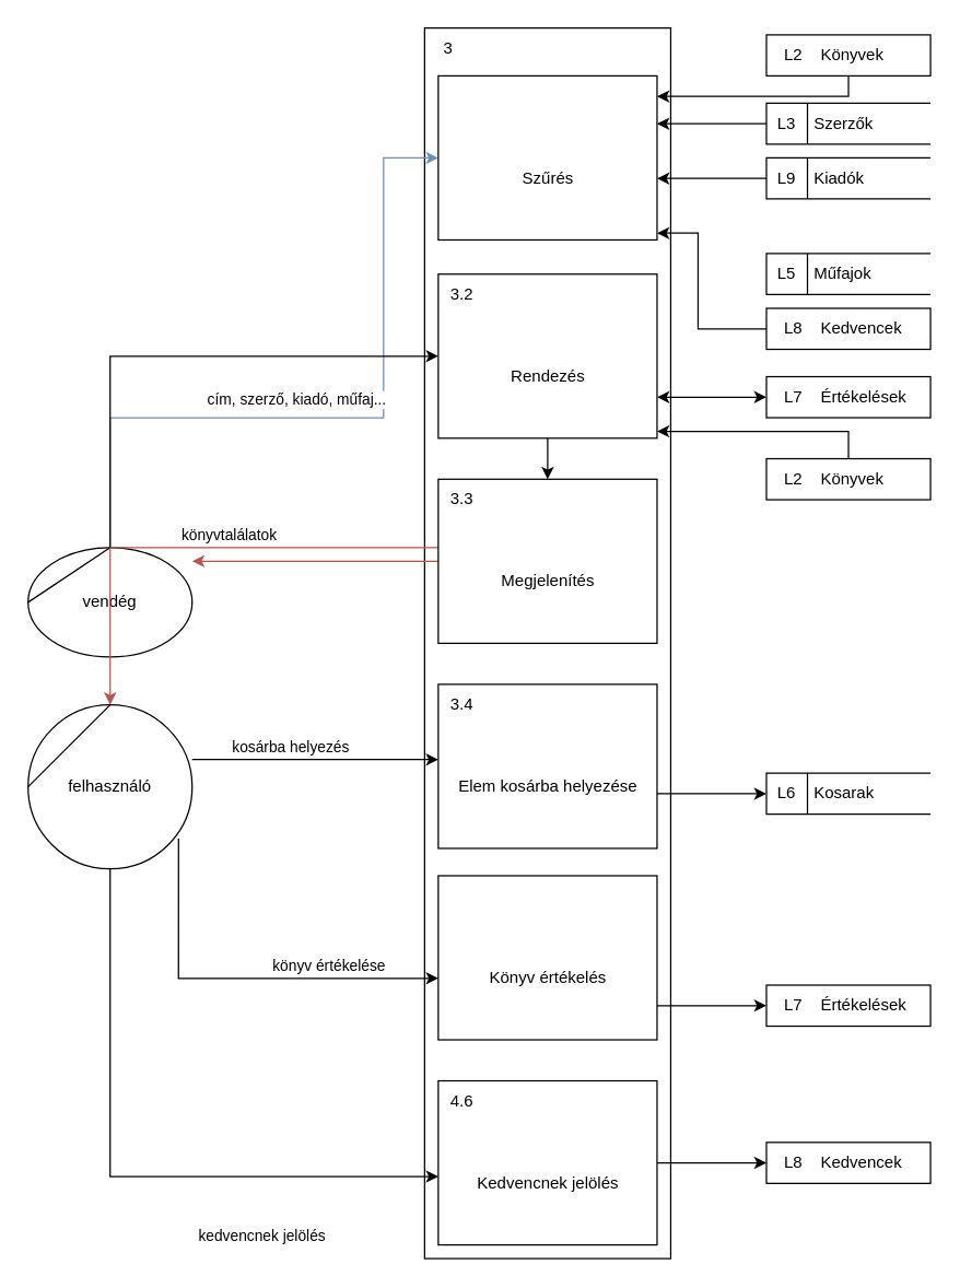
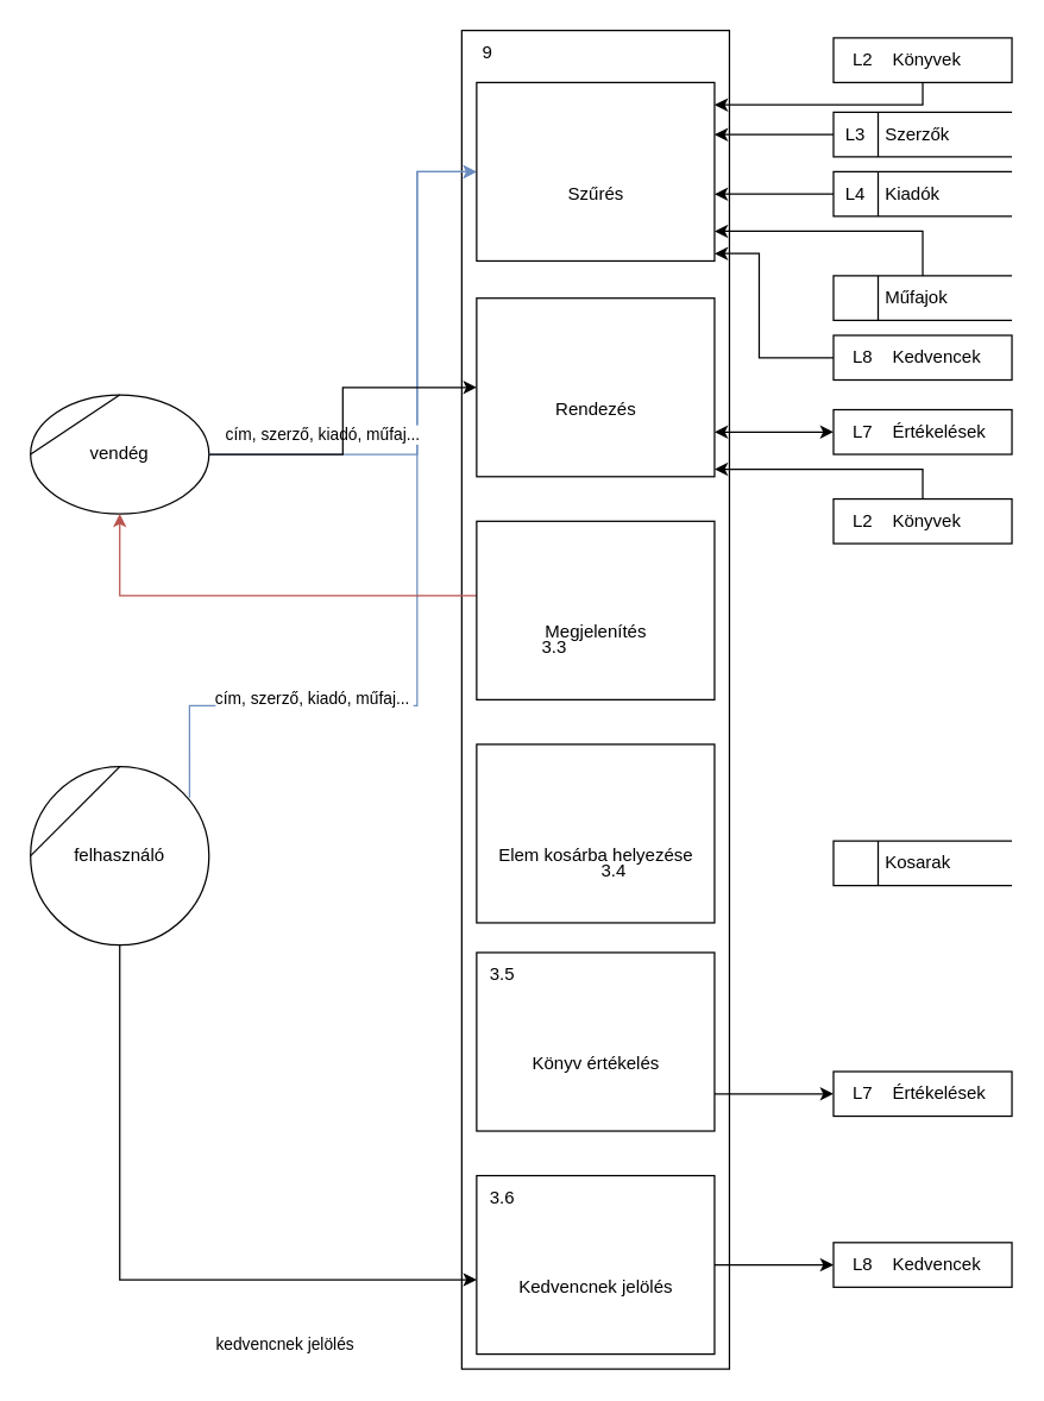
- <mxCell id="32" value="3" style="text;html=1;strokeColor=none;fillColor=none;align=center;verticalAlign=middle;whiteSpace=wrap;rounded=0;movable=1;resizable=1;rotatable=1;cloneable=0;deletable=1;connectable=1;allowArrows=0;pointerEvents=1;editable=1;locked=0;" parent="1" vertex="1"><mxGeometry x="310" y="20" width="35" height="30" as="geometry" /></mxCell>
+ <mxCell id="32" value="9" style="text;html=1;strokeColor=none;fillColor=none;align=center;verticalAlign=middle;whiteSpace=wrap;rounded=0;movable=1;resizable=1;rotatable=1;cloneable=0;deletable=1;connectable=1;allowArrows=0;pointerEvents=1;editable=1;locked=0;" parent="1" vertex="1"><mxGeometry x="310" y="20" width="35" height="30" as="geometry" /></mxCell>
- <mxCell id="64" value="L9" style="text;html=1;strokeColor=none;fillColor=none;align=center;verticalAlign=middle;whiteSpace=wrap;rounded=0;movable=0;resizable=0;rotatable=0;cloneable=0;deletable=0;allowArrows=0;connectable=0;" vertex="1" parent="63"><mxGeometry width="30" height="30" as="geometry" /></mxCell>
+ <mxCell id="64" value="L4" style="text;html=1;strokeColor=none;fillColor=none;align=center;verticalAlign=middle;whiteSpace=wrap;rounded=0;movable=0;resizable=0;rotatable=0;cloneable=0;deletable=0;allowArrows=0;connectable=0;" vertex="1" parent="63"><mxGeometry width="30" height="30" as="geometry" /></mxCell>
+ <mxCell id="16" value="" style="endArrow=classic;html=1;rounded=0;verticalAlign=bottom;edgeStyle=orthogonalEdgeStyle;" parent="1" source="59" target="34" edge="1"><mxGeometry width="50" height="50" relative="1" as="geometry"><mxPoint x="560" y="160" as="sourcePoint" /><mxPoint x="467.5" y="75" as="targetPoint" /><Array as="points"><mxPoint x="620" y="155" /></Array></mxGeometry></mxCell>
- <mxCell id="60" value="L5" style="text;html=1;strokeColor=none;fillColor=none;align=center;verticalAlign=middle;whiteSpace=wrap;rounded=0;movable=0;resizable=0;rotatable=0;cloneable=0;deletable=0;allowArrows=0;connectable=0;" vertex="1" parent="59"><mxGeometry width="30" height="30" as="geometry" /></mxCell>
- <mxCell id="38" value="3.2" style="text;html=1;strokeColor=none;fillColor=none;align=center;verticalAlign=middle;whiteSpace=wrap;rounded=0;connectable=0;allowArrows=0;editable=1;movable=0;resizable=0;rotatable=0;deletable=0;locked=0;cloneable=0;" parent="37" vertex="1"><mxGeometry width="35" height="30" as="geometry" /></mxCell>
- <mxCell id="40" style="edgeStyle=orthogonalEdgeStyle;rounded=0;orthogonalLoop=1;jettySize=auto;html=1;startArrow=classic;startFill=1;endArrow=none;endFill=0;" parent="1" source="41" target="37" edge="1"><mxGeometry relative="1" as="geometry" /></mxCell>
- <mxCell id="42" value="3.3" style="text;html=1;strokeColor=none;fillColor=none;align=center;verticalAlign=middle;whiteSpace=wrap;rounded=0;connectable=0;allowArrows=0;editable=1;movable=0;resizable=0;rotatable=0;deletable=0;locked=0;cloneable=0;" parent="41" vertex="1"><mxGeometry width="35" height="30" as="geometry" /></mxCell>
+ <mxCell id="42" value="3.3" style="text;html=1;strokeColor=none;fillColor=none;align=center;verticalAlign=middle;whiteSpace=wrap;rounded=0;connectable=0;allowArrows=0;editable=1;movable=0;resizable=0;rotatable=0;deletable=0;locked=0;cloneable=0;" parent="41" vertex="1"><mxGeometry x="35" y="70" width="35" height="30" as="geometry" /></mxCell>
- <mxCell id="5" value="vendég" style="shape=stencil(tZRtjoMgEIZPw98GJR6gYXfvQe10nZQCAbYft99RNKlW7GajiTGZeeXhnZGBCRka5YCVvGHig5VlwTm9Kb5NYhUc1DElr8qjOmhISojenuGGx9gz0DTgMbaq+GR8T9+0j5C1NYYgaE0YKU86wRQaWsvvCdZv/xhFjvgXiOB7kynLyq+/Y3fVNuBiI79j7OB+db/rgceOi61+3Grg4v9YISmTO9xCHlR9/vb2xxxnzYDW6AK8OfLTeZzO66ynzM5CnqyHBUsn1DqN9UITnWoH/kUY5Iu9PtVUzRY1jx4IGk22K9UioSs+44+uvFxl3bKX1nTZdE12iV8=);whiteSpace=wrap;html=1;" parent="1" vertex="1"><mxGeometry x="20" y="400" width="120" height="80" as="geometry" /></mxCell>
+ <mxCell id="5" value="vendég" style="shape=stencil(tZRtjoMgEIZPw98GJR6gYXfvQe10nZQCAbYft99RNKlW7GajiTGZeeXhnZGBCRka5YCVvGHig5VlwTm9Kb5NYhUc1DElr8qjOmhISojenuGGx9gz0DTgMbaq+GR8T9+0j5C1NYYgaE0YKU86wRQaWsvvCdZv/xhFjvgXiOB7kynLyq+/Y3fVNuBiI79j7OB+db/rgceOi61+3Grg4v9YISmTO9xCHlR9/vb2xxxnzYDW6AK8OfLTeZzO66ynzM5CnqyHBUsn1DqN9UITnWoH/kUY5Iu9PtVUzRY1jx4IGk22K9UioSs+44+uvFxl3bKX1nTZdE12iV8=);whiteSpace=wrap;html=1;" parent="1" vertex="1"><mxGeometry x="20" y="265" width="120" height="80" as="geometry" /></mxCell>
- <mxCell id="30" style="edgeStyle=orthogonalEdgeStyle;rounded=0;orthogonalLoop=1;jettySize=auto;html=1;fillColor=#f8cecc;strokeColor=#b85450;" parent="1" source="41" target="11" edge="1"><mxGeometry relative="1" as="geometry"><mxPoint x="307.5" y="130" as="sourcePoint" /><mxPoint x="187.5" y="110" as="targetPoint" /><Array as="points"><mxPoint x="80" y="400" /></Array></mxGeometry></mxCell>
- <mxCell id="31" value="könyvtalálatok" style="edgeLabel;html=1;align=center;verticalAlign=middle;resizable=0;points=[];" parent="30" vertex="1" connectable="0"><mxGeometry x="-0.127" y="-1" relative="1" as="geometry"><mxPoint x="1" y="-9" as="offset" /></mxGeometry></mxCell>
+ <mxCell id="12" value="" style="endArrow=classic;html=1;rounded=0;verticalAlign=bottom;edgeStyle=orthogonalEdgeStyle;exitX=0.891;exitY=0.174;exitDx=0;exitDy=0;exitPerimeter=0;fillColor=#dae8fc;strokeColor=#6c8ebf;" parent="1" source="11" target="34" edge="1"><mxGeometry width="50" height="50" relative="1" as="geometry"><mxPoint x="190" y="90" as="sourcePoint" /><mxPoint x="310" y="474" as="targetPoint" /><mxPoint as="offset" /><Array as="points"><mxPoint x="127" y="474" /><mxPoint x="280" y="474" /><mxPoint x="280" y="115" /></Array></mxGeometry></mxCell>
+ <mxCell id="13" value="cím, szerző, kiadó, műfaj...&amp;nbsp;" style="edgeLabel;html=1;align=center;verticalAlign=middle;resizable=0;points=[];" parent="12" vertex="1" connectable="0"><mxGeometry x="-0.252" y="1" relative="1" as="geometry"><mxPoint x="-69" y="10" as="offset" /></mxGeometry></mxCell>
- <mxCell id="45" value="3.4" style="text;html=1;strokeColor=none;fillColor=none;align=center;verticalAlign=middle;whiteSpace=wrap;rounded=0;connectable=0;allowArrows=0;editable=1;movable=0;resizable=0;rotatable=0;deletable=0;locked=0;cloneable=0;" parent="44" vertex="1"><mxGeometry width="35" height="30" as="geometry" /></mxCell>
+ <mxCell id="45" value="3.4" style="text;html=1;strokeColor=none;fillColor=none;align=center;verticalAlign=middle;whiteSpace=wrap;rounded=0;connectable=0;allowArrows=0;editable=1;movable=0;resizable=0;rotatable=0;deletable=0;locked=0;cloneable=0;" parent="44" vertex="1"><mxGeometry x="75" y="70" width="35" height="30" as="geometry" /></mxCell>
- <mxCell id="7" style="edgeStyle=orthogonalEdgeStyle;rounded=0;orthogonalLoop=1;jettySize=auto;html=1;" parent="1" source="11" target="44" edge="1"><mxGeometry relative="1" as="geometry"><Array as="points"><mxPoint x="270" y="555" /><mxPoint x="270" y="555" /></Array></mxGeometry></mxCell>
- <mxCell id="8" value="kosárba helyezés" style="edgeLabel;html=1;align=center;verticalAlign=middle;resizable=0;points=[];" parent="7" vertex="1" connectable="0"><mxGeometry x="0.253" relative="1" as="geometry"><mxPoint x="-42" y="-10" as="offset" /></mxGeometry></mxCell>
- <mxCell id="18" value="" style="endArrow=classic;html=1;rounded=0;verticalAlign=bottom;edgeStyle=orthogonalEdgeStyle;" parent="1" source="44" target="65" edge="1"><mxGeometry width="50" height="50" relative="1" as="geometry"><mxPoint x="527.5" y="125" as="sourcePoint" /><mxPoint x="560" y="585" as="targetPoint" /><Array as="points"><mxPoint x="500" y="580" /><mxPoint x="500" y="580" /></Array></mxGeometry></mxCell>
- <mxCell id="66" value="L6" style="text;html=1;strokeColor=none;fillColor=none;align=center;verticalAlign=middle;whiteSpace=wrap;rounded=0;movable=0;resizable=0;rotatable=0;cloneable=0;deletable=0;allowArrows=0;connectable=0;" vertex="1" parent="65"><mxGeometry width="30" height="30" as="geometry" /></mxCell>
+ <mxCell id="49" value="3.5" style="text;html=1;strokeColor=none;fillColor=none;align=center;verticalAlign=middle;whiteSpace=wrap;rounded=0;connectable=0;allowArrows=0;editable=1;movable=0;resizable=0;rotatable=0;deletable=0;locked=0;cloneable=0;" parent="48" vertex="1"><mxGeometry width="35" height="30" as="geometry" /></mxCell>
- <mxCell id="9" style="edgeStyle=orthogonalEdgeStyle;rounded=0;orthogonalLoop=1;jettySize=auto;html=1;startArrow=none;startFill=0;endArrow=classic;endFill=1;exitX=0.917;exitY=0.815;exitDx=0;exitDy=0;exitPerimeter=0;" parent="1" source="11" target="48" edge="1"><mxGeometry relative="1" as="geometry"><Array as="points"><mxPoint x="130" y="715" /></Array></mxGeometry></mxCell>
- <mxCell id="10" value="könyv értékelése" style="edgeLabel;html=1;align=center;verticalAlign=middle;resizable=0;points=[];" parent="9" vertex="1" connectable="0"><mxGeometry x="0.07" relative="1" as="geometry"><mxPoint x="56" y="-10" as="offset" /></mxGeometry></mxCell>
- <mxCell id="57" value="4.6" style="text;html=1;strokeColor=none;fillColor=none;align=center;verticalAlign=middle;whiteSpace=wrap;rounded=0;connectable=0;allowArrows=0;editable=1;movable=0;resizable=0;rotatable=0;deletable=0;locked=0;cloneable=0;" parent="56" vertex="1"><mxGeometry width="35" height="30" as="geometry" /></mxCell>
+ <mxCell id="57" value="3.6" style="text;html=1;strokeColor=none;fillColor=none;align=center;verticalAlign=middle;whiteSpace=wrap;rounded=0;connectable=0;allowArrows=0;editable=1;movable=0;resizable=0;rotatable=0;deletable=0;locked=0;cloneable=0;" parent="56" vertex="1"><mxGeometry width="35" height="30" as="geometry" /></mxCell>
